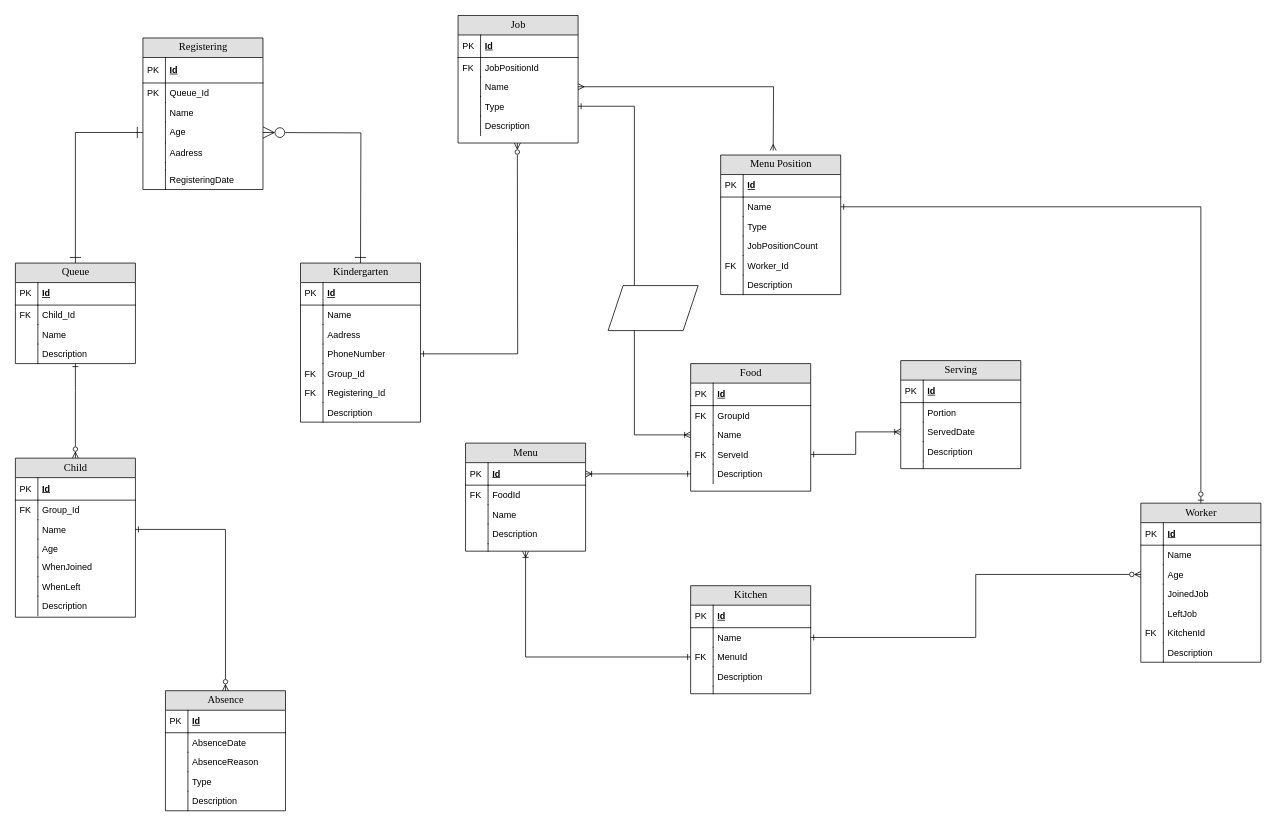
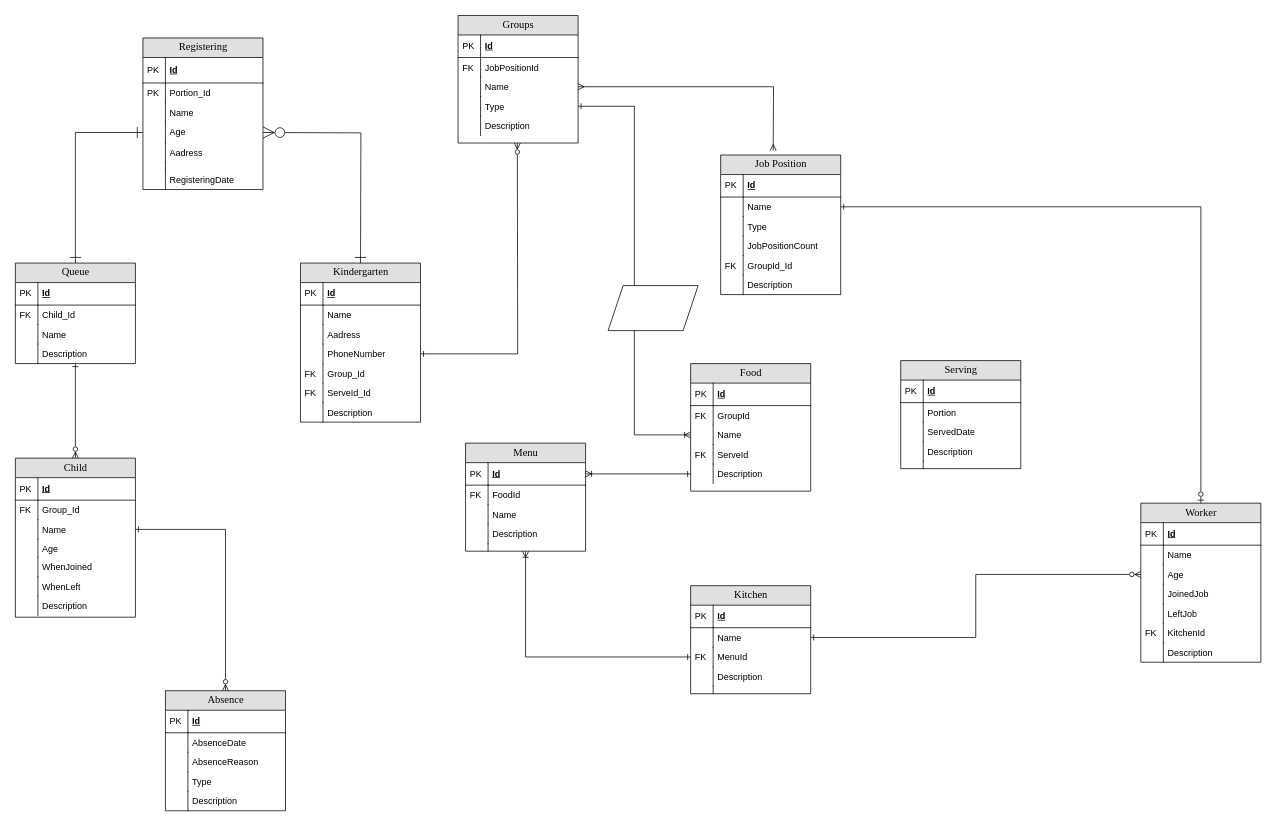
- <mxCell id="60" value="&lt;div&gt;Job&lt;/div&gt;" style="swimlane;html=1;fontStyle=0;childLayout=stackLayout;horizontal=1;startSize=26;fillColor=#e0e0e0;horizontalStack=0;resizeParent=1;resizeLast=0;collapsible=1;marginBottom=0;swimlaneFillColor=#ffffff;align=center;rounded=0;shadow=0;comic=0;labelBackgroundColor=none;strokeWidth=1;fontFamily=Verdana;fontSize=14" vertex="1" parent="1"><mxGeometry x="610" y="20" width="160" height="170" as="geometry" /></mxCell>
+ <mxCell id="60" value="&lt;div&gt;Groups&lt;/div&gt;" style="swimlane;html=1;fontStyle=0;childLayout=stackLayout;horizontal=1;startSize=26;fillColor=#e0e0e0;horizontalStack=0;resizeParent=1;resizeLast=0;collapsible=1;marginBottom=0;swimlaneFillColor=#ffffff;align=center;rounded=0;shadow=0;comic=0;labelBackgroundColor=none;strokeWidth=1;fontFamily=Verdana;fontSize=14" vertex="1" parent="1"><mxGeometry x="610" y="20" width="160" height="170" as="geometry" /></mxCell>
- <mxCell id="85" value="Queue_Id" style="shape=partialRectangle;top=0;left=0;right=0;bottom=0;html=1;align=left;verticalAlign=top;fillColor=none;spacingLeft=34;spacingRight=4;whiteSpace=wrap;overflow=hidden;rotatable=0;points=[[0,0.5],[1,0.5]];portConstraint=eastwest;dropTarget=0;" vertex="1" parent="82"><mxGeometry y="60" width="160" height="26" as="geometry" /></mxCell>
+ <mxCell id="85" value="Portion_Id" style="shape=partialRectangle;top=0;left=0;right=0;bottom=0;html=1;align=left;verticalAlign=top;fillColor=none;spacingLeft=34;spacingRight=4;whiteSpace=wrap;overflow=hidden;rotatable=0;points=[[0,0.5],[1,0.5]];portConstraint=eastwest;dropTarget=0;" vertex="1" parent="82"><mxGeometry y="60" width="160" height="26" as="geometry" /></mxCell>
- <mxCell id="47" value="Menu Position" style="swimlane;html=1;fontStyle=0;childLayout=stackLayout;horizontal=1;startSize=26;fillColor=#e0e0e0;horizontalStack=0;resizeParent=1;resizeLast=0;collapsible=1;marginBottom=0;swimlaneFillColor=#ffffff;align=center;rounded=0;shadow=0;comic=0;labelBackgroundColor=none;strokeWidth=1;fontFamily=Verdana;fontSize=14" vertex="1" parent="1"><mxGeometry x="960" y="206" width="160" height="186" as="geometry" /></mxCell>
+ <mxCell id="47" value="Job Position" style="swimlane;html=1;fontStyle=0;childLayout=stackLayout;horizontal=1;startSize=26;fillColor=#e0e0e0;horizontalStack=0;resizeParent=1;resizeLast=0;collapsible=1;marginBottom=0;swimlaneFillColor=#ffffff;align=center;rounded=0;shadow=0;comic=0;labelBackgroundColor=none;strokeWidth=1;fontFamily=Verdana;fontSize=14" vertex="1" parent="1"><mxGeometry x="960" y="206" width="160" height="186" as="geometry" /></mxCell>
- <mxCell id="56" value="Worker_Id" style="shape=partialRectangle;top=0;left=0;right=0;bottom=0;html=1;align=left;verticalAlign=top;fillColor=none;spacingLeft=34;spacingRight=4;whiteSpace=wrap;overflow=hidden;rotatable=0;points=[[0,0.5],[1,0.5]];portConstraint=eastwest;dropTarget=0;" vertex="1" parent="47"><mxGeometry y="134" width="160" height="26" as="geometry" /></mxCell>
+ <mxCell id="56" value="GroupId_Id" style="shape=partialRectangle;top=0;left=0;right=0;bottom=0;html=1;align=left;verticalAlign=top;fillColor=none;spacingLeft=34;spacingRight=4;whiteSpace=wrap;overflow=hidden;rotatable=0;points=[[0,0.5],[1,0.5]];portConstraint=eastwest;dropTarget=0;" vertex="1" parent="47"><mxGeometry y="134" width="160" height="26" as="geometry" /></mxCell>
- <mxCell id="28" value="Registering_Id" style="shape=partialRectangle;top=0;left=0;right=0;bottom=0;html=1;align=left;verticalAlign=top;fillColor=none;spacingLeft=34;spacingRight=4;whiteSpace=wrap;overflow=hidden;rotatable=0;points=[[0,0.5],[1,0.5]];portConstraint=eastwest;dropTarget=0;" vertex="1" parent="17"><mxGeometry y="160" width="160" height="26" as="geometry" /></mxCell>
+ <mxCell id="28" value="ServeId_Id" style="shape=partialRectangle;top=0;left=0;right=0;bottom=0;html=1;align=left;verticalAlign=top;fillColor=none;spacingLeft=34;spacingRight=4;whiteSpace=wrap;overflow=hidden;rotatable=0;points=[[0,0.5],[1,0.5]];portConstraint=eastwest;dropTarget=0;" vertex="1" parent="17"><mxGeometry y="160" width="160" height="26" as="geometry" /></mxCell>
- <mxCell id="158" style="edgeStyle=orthogonalEdgeStyle;rounded=0;orthogonalLoop=1;jettySize=auto;html=1;entryX=0;entryY=0.5;entryDx=0;entryDy=0;endArrow=ERoneToMany;startArrow=ERone;startFill=0;endFill=0;" edge="1" parent="1" source="135" target="152"><mxGeometry relative="1" as="geometry" /></mxCell>
